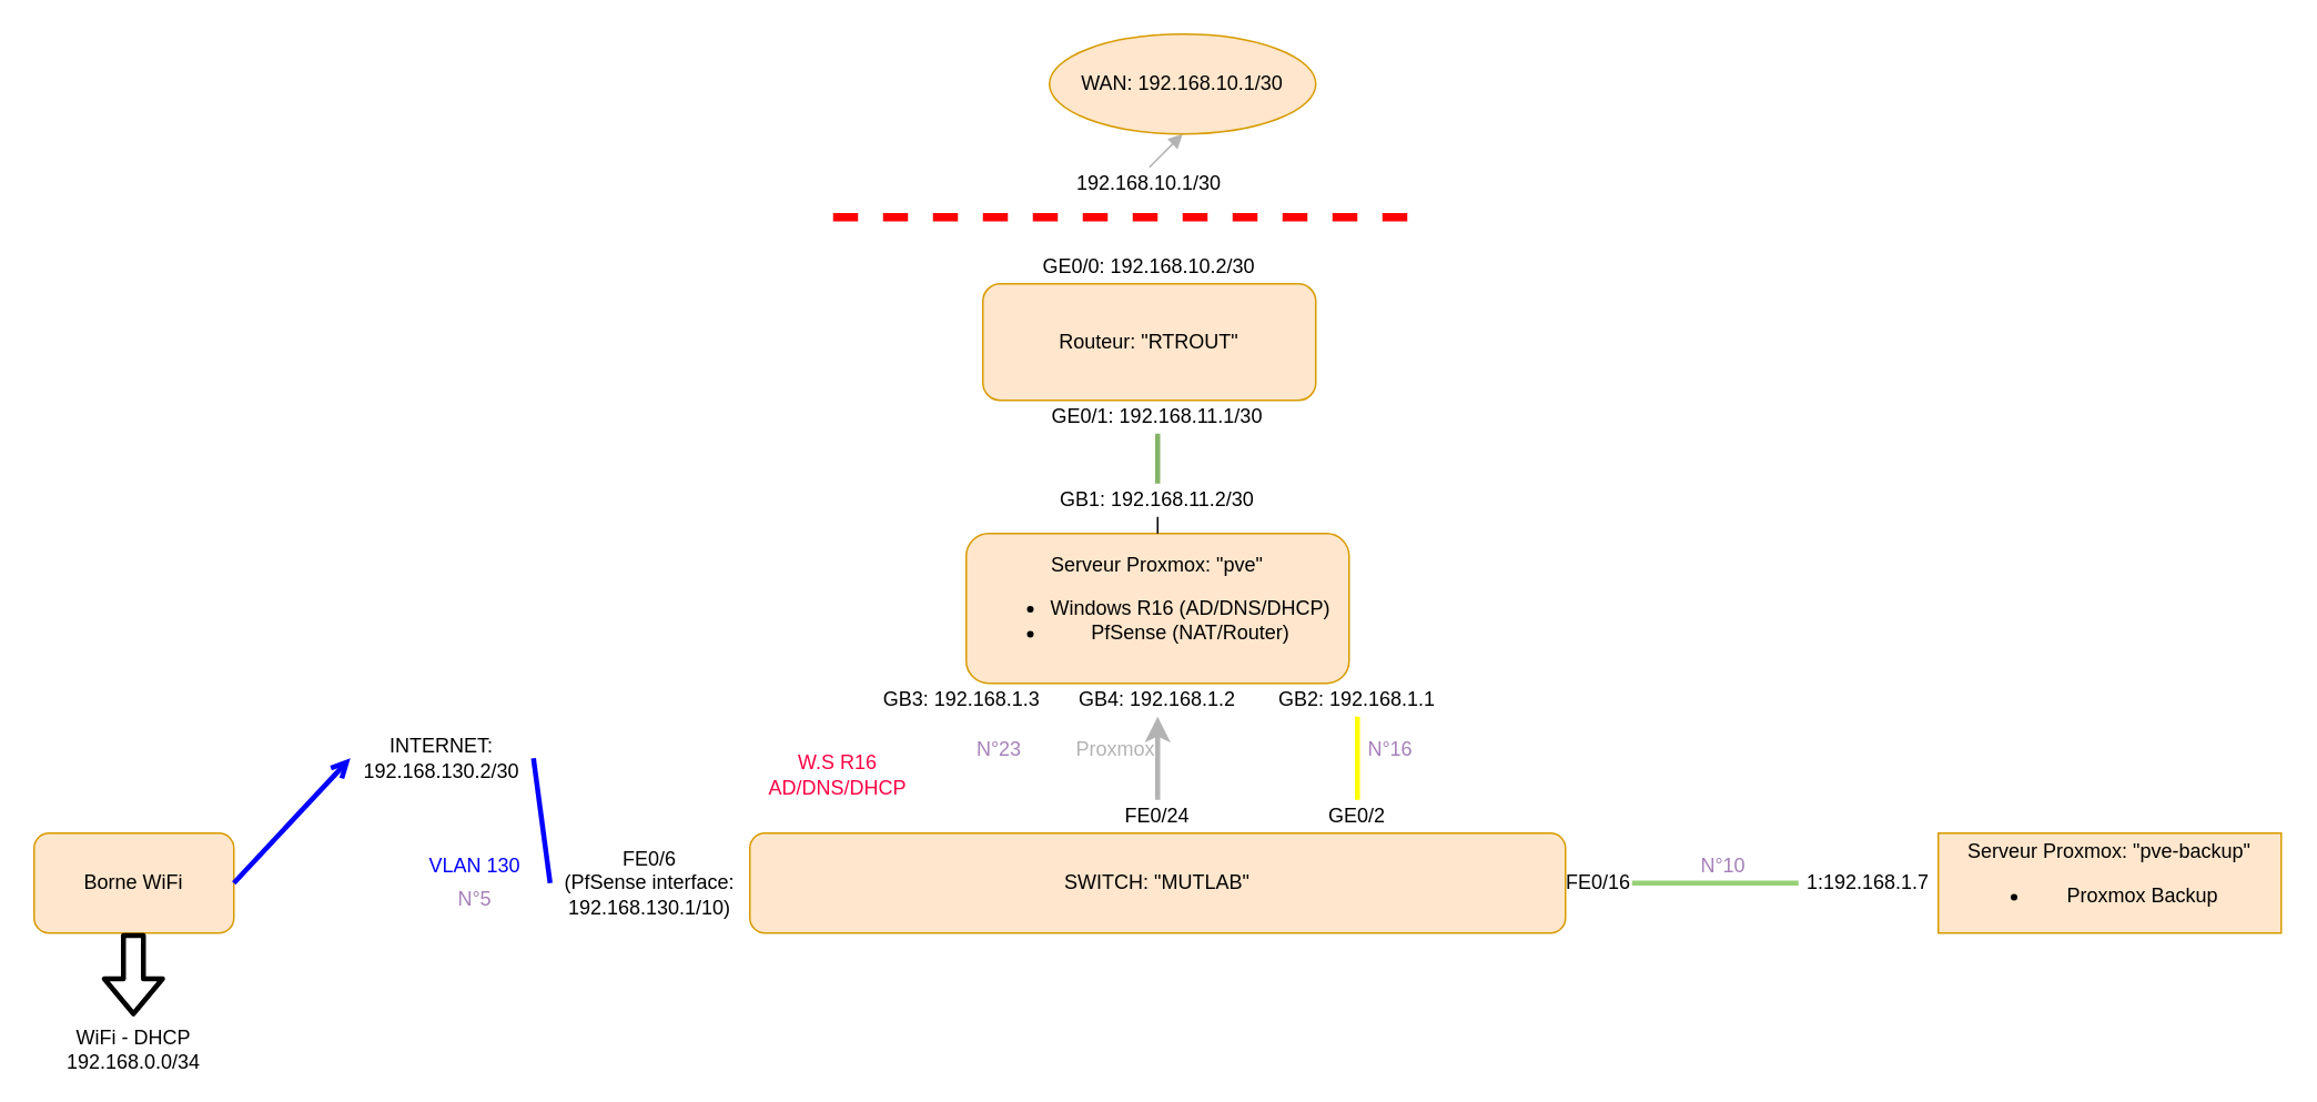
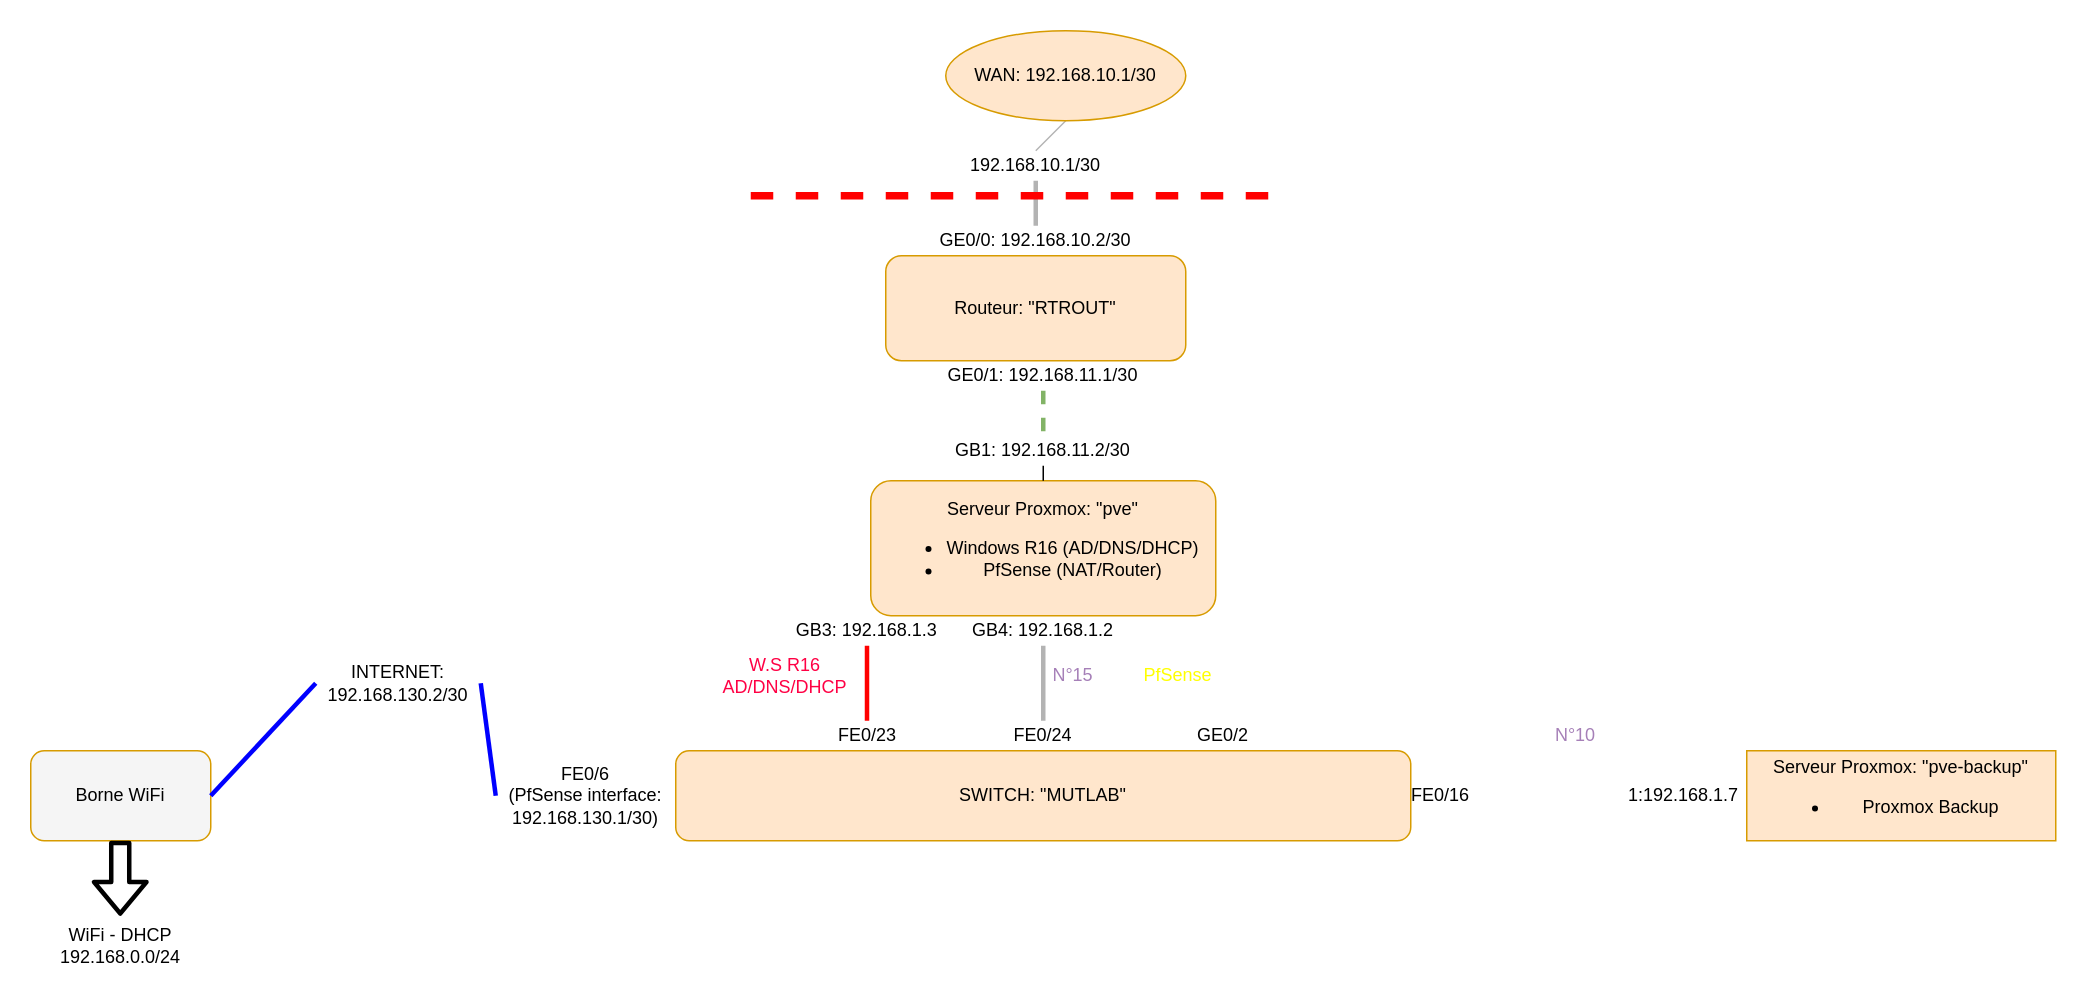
- <mxCell id="5" value="" style="endArrow=block;html=1;exitX=0.5;exitY=0;exitDx=0;exitDy=0;strokeColor=#B3B3B3;entryX=0.5;entryY=1;entryDx=0;entryDy=0;" edge="1" parent="1" source="9" target="6"><mxGeometry width="50" height="50" relative="1" as="geometry"><mxPoint x="880" y="240" as="sourcePoint" /><mxPoint x="760" y="80" as="targetPoint" /></mxGeometry></mxCell>
+ <mxCell id="5" value="" style="endArrow=none;html=1;exitX=0.5;exitY=0;exitDx=0;exitDy=0;strokeColor=#B3B3B3;entryX=0.5;entryY=1;entryDx=0;entryDy=0;" edge="1" parent="1" source="9" target="6"><mxGeometry width="50" height="50" relative="1" as="geometry"><mxPoint x="880" y="240" as="sourcePoint" /><mxPoint x="760" y="80" as="targetPoint" /></mxGeometry></mxCell>
+ <mxCell id="10" value="" style="endArrow=none;html=1;exitX=0.5;exitY=0;exitDx=0;exitDy=0;strokeColor=#B3B3B3;entryX=0.5;entryY=1;entryDx=0;entryDy=0;strokeWidth=3;" edge="1" parent="1" source="7" target="9"><mxGeometry width="50" height="50" relative="1" as="geometry"><mxPoint x="760" y="150" as="sourcePoint" /><mxPoint x="760" y="110" as="targetPoint" /></mxGeometry></mxCell>
- <mxCell id="14" value="" style="endArrow=none;html=1;entryX=0.5;entryY=0;entryDx=0;entryDy=0;exitX=0.5;exitY=1;exitDx=0;exitDy=0;fillColor=#d5e8d4;strokeColor=#82b366;strokeWidth=3;" edge="1" parent="1" source="11" target="13"><mxGeometry width="50" height="50" relative="1" as="geometry"><mxPoint x="900" y="205" as="sourcePoint" /><mxPoint x="1030" y="205" as="targetPoint" /><Array as="points" /></mxGeometry></mxCell>
+ <mxCell id="14" value="" style="endArrow=none;html=1;entryX=0.5;entryY=0;entryDx=0;entryDy=0;exitX=0.5;exitY=1;exitDx=0;exitDy=0;fillColor=#d5e8d4;strokeColor=#82b366;strokeWidth=3;dashed=1;" edge="1" parent="1" source="11" target="13"><mxGeometry width="50" height="50" relative="1" as="geometry"><mxPoint x="900" y="205" as="sourcePoint" /><mxPoint x="1030" y="205" as="targetPoint" /><Array as="points" /></mxGeometry></mxCell>
- <mxCell id="24" value="GB2: 192.168.1.1" style="text;html=1;strokeColor=none;fillColor=none;align=center;verticalAlign=middle;whiteSpace=wrap;rounded=0;" vertex="1" parent="1"><mxGeometry x="760" y="410" width="110" height="20" as="geometry" /></mxCell>
- <mxCell id="22" value="" style="endArrow=classic;html=1;strokeWidth=3;entryX=0.5;entryY=1;entryDx=0;entryDy=0;exitX=0.5;exitY=0;exitDx=0;exitDy=0;strokeColor=#B3B3B3;" edge="1" parent="1" source="23" target="21"><mxGeometry width="50" height="50" relative="1" as="geometry"><mxPoint x="695" y="500" as="sourcePoint" /><mxPoint x="695" y="410" as="targetPoint" /></mxGeometry></mxCell>
+ <mxCell id="22" value="" style="endArrow=none;html=1;strokeWidth=3;entryX=0.5;entryY=1;entryDx=0;entryDy=0;exitX=0.5;exitY=0;exitDx=0;exitDy=0;strokeColor=#B3B3B3;" edge="1" parent="1" source="23" target="21"><mxGeometry width="50" height="50" relative="1" as="geometry"><mxPoint x="695" y="500" as="sourcePoint" /><mxPoint x="695" y="410" as="targetPoint" /></mxGeometry></mxCell>
- <mxCell id="28" value="N°23" style="text;html=1;strokeColor=none;fillColor=none;align=center;verticalAlign=middle;whiteSpace=wrap;rounded=0;labelBackgroundColor=none;fontColor=#A680B8;" vertex="1" parent="1"><mxGeometry x="580" y="440" width="40" height="20" as="geometry" /></mxCell>
- <mxCell id="29" value="&lt;font color=&quot;#B3B3B3&quot;&gt;Proxmox&lt;/font&gt;" style="text;html=1;strokeColor=none;fillColor=none;align=center;verticalAlign=middle;whiteSpace=wrap;rounded=0;labelBackgroundColor=none;fontColor=#FF0044;" vertex="1" parent="1"><mxGeometry x="650" y="440" width="40" height="20" as="geometry" /></mxCell>
+ <mxCell id="30" value="N°15" style="text;html=1;strokeColor=none;fillColor=none;align=center;verticalAlign=middle;whiteSpace=wrap;rounded=0;labelBackgroundColor=none;fontColor=#A680B8;" vertex="1" parent="1"><mxGeometry x="700" y="440" width="30" height="20" as="geometry" /></mxCell>
+ <mxCell id="32" value="PfSense" style="text;html=1;strokeColor=none;fillColor=none;align=center;verticalAlign=middle;whiteSpace=wrap;rounded=0;labelBackgroundColor=none;fontColor=#FFFF00;" vertex="1" parent="1"><mxGeometry x="760" y="440" width="50" height="20" as="geometry" /></mxCell>
- <mxCell id="31" value="N°16" style="text;html=1;strokeColor=none;fillColor=none;align=center;verticalAlign=middle;whiteSpace=wrap;rounded=0;labelBackgroundColor=none;fontColor=#A680B8;" vertex="1" parent="1"><mxGeometry x="820" y="440" width="30" height="20" as="geometry" /></mxCell>
+ <mxCell id="19" value="" style="endArrow=none;html=1;strokeColor=#FF0000;strokeWidth=3;entryX=0.5;entryY=1;entryDx=0;entryDy=0;exitX=0.5;exitY=0;exitDx=0;exitDy=0;" edge="1" parent="1" source="20" target="18"><mxGeometry width="50" height="50" relative="1" as="geometry"><mxPoint x="572.5" y="500" as="sourcePoint" /><mxPoint x="580" y="410" as="targetPoint" /><Array as="points" /></mxGeometry></mxCell>
- <mxCell id="25" value="" style="endArrow=none;html=1;strokeWidth=3;entryX=0.5;entryY=1;entryDx=0;entryDy=0;exitX=0.5;exitY=0;exitDx=0;exitDy=0;strokeColor=#FFFF00;" edge="1" parent="1" source="26" target="24"><mxGeometry width="50" height="50" relative="1" as="geometry"><mxPoint x="817.5" y="500" as="sourcePoint" /><mxPoint x="810" y="410" as="targetPoint" /></mxGeometry></mxCell>
- <mxCell id="38" value="" style="endArrow=open;html=1;strokeWidth=3;fontColor=#FFFF00;exitX=1;exitY=0.5;exitDx=0;exitDy=0;entryX=0;entryY=0.5;entryDx=0;entryDy=0;strokeColor=#0000FF;" edge="1" parent="1" source="33" target="37"><mxGeometry width="50" height="50" relative="1" as="geometry"><mxPoint x="270" y="530" as="sourcePoint" /><mxPoint x="410" y="530" as="targetPoint" /></mxGeometry></mxCell>
+ <mxCell id="38" value="" style="endArrow=none;html=1;strokeWidth=3;fontColor=#FFFF00;exitX=1;exitY=0.5;exitDx=0;exitDy=0;entryX=0;entryY=0.5;entryDx=0;entryDy=0;strokeColor=#0000FF;" edge="1" parent="1" source="33" target="37"><mxGeometry width="50" height="50" relative="1" as="geometry"><mxPoint x="270" y="530" as="sourcePoint" /><mxPoint x="410" y="530" as="targetPoint" /></mxGeometry></mxCell>
- <mxCell id="27" value="&lt;div&gt;W.S R16 &lt;br&gt;&lt;/div&gt;&lt;div&gt;AD/DNS/DHCP&lt;br&gt;&lt;/div&gt;" style="text;html=1;align=center;verticalAlign=middle;whiteSpace=wrap;rounded=0;labelBackgroundColor=none;fontColor=#FF0044;" vertex="1" parent="1"><mxGeometry x="467.5" y="455" width="70" height="20" as="geometry" /></mxCell>
+ <mxCell id="27" value="&lt;div&gt;W.S R16 &lt;br&gt;&lt;/div&gt;&lt;div&gt;AD/DNS/DHCP&lt;br&gt;&lt;/div&gt;" style="text;html=1;align=center;verticalAlign=middle;whiteSpace=wrap;rounded=0;labelBackgroundColor=none;fontColor=#FF0044;" vertex="1" parent="1"><mxGeometry x="487.5" y="440" width="70" height="20" as="geometry" /></mxCell>
+ <mxCell id="20" value="FE0/23" style="text;html=1;strokeColor=none;fillColor=none;align=center;verticalAlign=middle;whiteSpace=wrap;rounded=0;" vertex="1" parent="1"><mxGeometry x="557.5" y="480" width="40" height="20" as="geometry" /></mxCell>
- <mxCell id="39" value="VLAN 130" style="text;html=1;strokeColor=none;fillColor=none;align=center;verticalAlign=middle;whiteSpace=wrap;rounded=0;labelBackgroundColor=none;fontColor=#0000FF;" vertex="1" parent="1"><mxGeometry x="250" y="510" width="70" height="20" as="geometry" /></mxCell>
- <mxCell id="48" value="N°10" style="text;html=1;strokeColor=none;fillColor=none;align=center;verticalAlign=middle;whiteSpace=wrap;rounded=0;labelBackgroundColor=none;fontColor=#A680B8;" vertex="1" parent="1"><mxGeometry x="1020" y="510" width="30" height="20" as="geometry" /></mxCell>
+ <mxCell id="48" value="N°10" style="text;html=1;strokeColor=none;fillColor=none;align=center;verticalAlign=middle;whiteSpace=wrap;rounded=0;labelBackgroundColor=none;fontColor=#A680B8;" vertex="1" parent="1"><mxGeometry x="1035" y="480" width="30" height="20" as="geometry" /></mxCell>
- <mxCell id="33" value="Borne WiFi" style="rounded=1;whiteSpace=wrap;html=1;labelBackgroundColor=none;strokeColor=#d79b00;fillColor=#ffe6cc;" vertex="1" parent="1"><mxGeometry x="20" y="500" width="120" height="60" as="geometry" /></mxCell>
+ <mxCell id="33" value="Borne WiFi" style="rounded=1;whiteSpace=wrap;html=1;labelBackgroundColor=none;strokeColor=#d79b00;fillColor=#f5f5f5;" vertex="1" parent="1"><mxGeometry x="20" y="500" width="120" height="60" as="geometry" /></mxCell>
- <mxCell id="35" value="&lt;div&gt;FE0/6&lt;/div&gt;&lt;div&gt;(PfSense interface: 192.168.130.1/10)&lt;br&gt;&lt;/div&gt;" style="text;html=1;strokeColor=none;fillColor=none;align=center;verticalAlign=middle;whiteSpace=wrap;rounded=0;labelBackgroundColor=none;" vertex="1" parent="1"><mxGeometry x="330" y="520" width="120" height="20" as="geometry" /></mxCell>
+ <mxCell id="35" value="&lt;div&gt;FE0/6&lt;/div&gt;&lt;div&gt;(PfSense interface: 192.168.130.1/30)&lt;br&gt;&lt;/div&gt;" style="text;html=1;strokeColor=none;fillColor=none;align=center;verticalAlign=middle;whiteSpace=wrap;rounded=0;labelBackgroundColor=none;" vertex="1" parent="1"><mxGeometry x="330" y="520" width="120" height="20" as="geometry" /></mxCell>
- <mxCell id="47" value="" style="endArrow=none;html=1;strokeWidth=3;fontColor=#000000;entryX=0;entryY=0.5;entryDx=0;entryDy=0;exitX=1;exitY=0.5;exitDx=0;exitDy=0;strokeColor=#97D077;" edge="1" parent="1" source="44" target="46"><mxGeometry width="50" height="50" relative="1" as="geometry"><mxPoint x="980" y="530" as="sourcePoint" /><mxPoint x="1194" y="530" as="targetPoint" /></mxGeometry></mxCell>
- <mxCell id="49" value="N°5" style="text;html=1;strokeColor=none;fillColor=none;align=center;verticalAlign=middle;whiteSpace=wrap;rounded=0;labelBackgroundColor=none;fontColor=#A680B8;" vertex="1" parent="1"><mxGeometry x="270" y="530" width="30" height="20" as="geometry" /></mxCell>
- <mxCell id="41" value="WiFi - DHCP&lt;br&gt;192.168.0.0/34" style="text;html=1;strokeColor=none;fillColor=none;align=center;verticalAlign=middle;whiteSpace=wrap;rounded=0;labelBackgroundColor=none;" vertex="1" parent="1"><mxGeometry x="35" y="620" width="90" height="20" as="geometry" /></mxCell>
+ <mxCell id="41" value="WiFi - DHCP&lt;br&gt;192.168.0.0/24" style="text;html=1;strokeColor=none;fillColor=none;align=center;verticalAlign=middle;whiteSpace=wrap;rounded=0;labelBackgroundColor=none;" vertex="1" parent="1"><mxGeometry x="35" y="620" width="90" height="20" as="geometry" /></mxCell>
